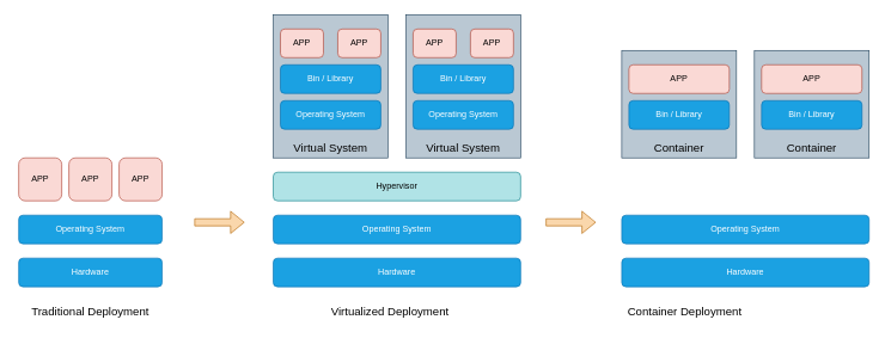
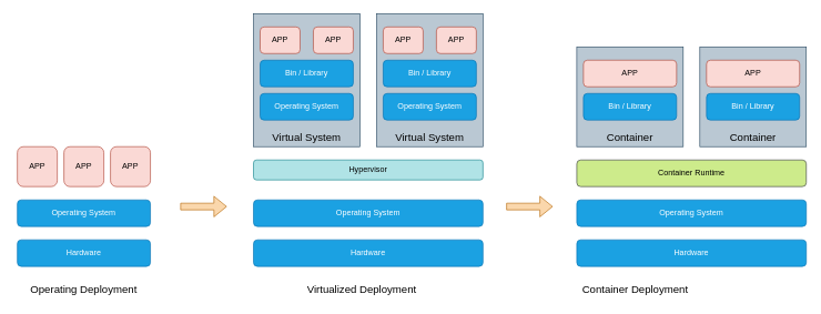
- <mxCell id="12" value="Hypervisor" style="rounded=1;whiteSpace=wrap;html=1;fillColor=#b0e3e6;strokeColor=#0e8088;" vertex="1" parent="1"><mxGeometry x="380" y="240" width="345" height="40" as="geometry" /></mxCell>
+ <mxCell id="12" value="Hypervisor" style="rounded=1;whiteSpace=wrap;html=1;fillColor=#b0e3e6;strokeColor=#0e8088;" vertex="1" parent="1"><mxGeometry x="380" y="240" width="345" height="30" as="geometry" /></mxCell>
+ <mxCell id="29" value="Container Runtime" style="rounded=1;whiteSpace=wrap;html=1;fillColor=#cdeb8b;strokeColor=#36393d;" vertex="1" parent="1"><mxGeometry x="866" y="240" width="345" height="40" as="geometry" /></mxCell>
- <mxCell id="4" value="Traditional Deployment" style="text;html=1;strokeColor=none;fillColor=none;align=center;verticalAlign=middle;whiteSpace=wrap;rounded=0;fontSize=16;" vertex="1" parent="1"><mxGeometry x="20" y="420" width="210" height="30" as="geometry" /></mxCell>
+ <mxCell id="4" value="Operating Deployment" style="text;html=1;strokeColor=none;fillColor=none;align=center;verticalAlign=middle;whiteSpace=wrap;rounded=0;fontSize=16;" vertex="1" parent="1"><mxGeometry x="20" y="420" width="210" height="30" as="geometry" /></mxCell>
